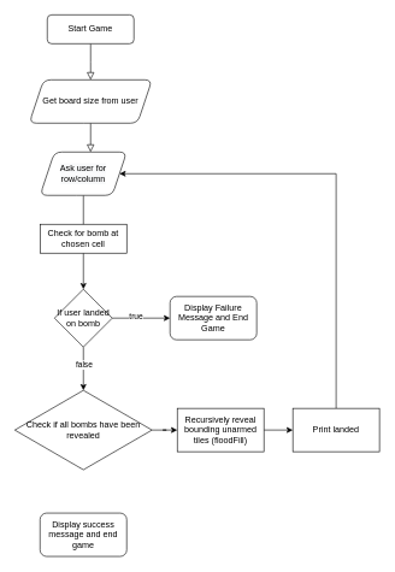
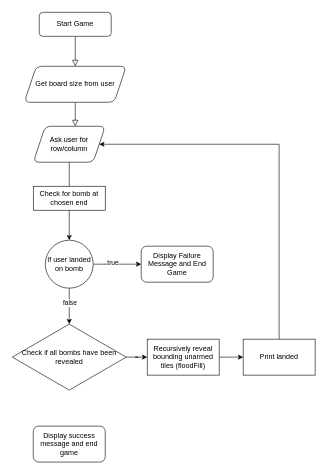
- <mxCell id="6" value="Check for bomb at chosen cell" style="rounded=0;whiteSpace=wrap;html=1;fontSize=12;glass=0;strokeWidth=1;shadow=0;" parent="1" vertex="1"><mxGeometry x="55" y="310" width="120" height="40" as="geometry" /></mxCell>
+ <mxCell id="6" value="Check for bomb at chosen end" style="rounded=0;whiteSpace=wrap;html=1;fontSize=12;glass=0;strokeWidth=1;shadow=0;" parent="1" vertex="1"><mxGeometry x="55" y="310" width="120" height="40" as="geometry" /></mxCell>
- <mxCell id="12" value="If user landed on bomb" style="rhombus;whiteSpace=wrap;html=1;rounded=0;shadow=0;strokeWidth=1;glass=0;" parent="1" vertex="1"><mxGeometry x="75" y="400" width="80" height="80" as="geometry" /></mxCell>
+ <mxCell id="12" value="If user landed on bomb" style="ellipse;whiteSpace=wrap;html=1;shadow=0;strokeWidth=1;glass=0;" parent="1" vertex="1"><mxGeometry x="75" y="400" width="80" height="80" as="geometry" /></mxCell>
